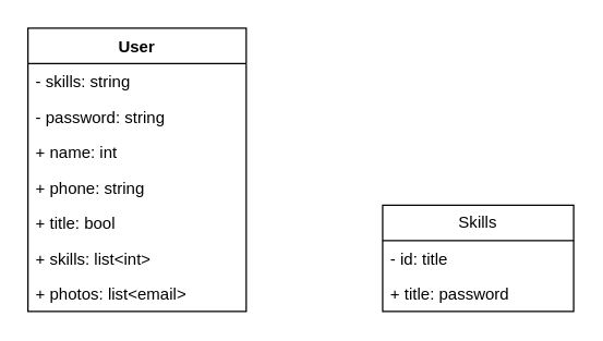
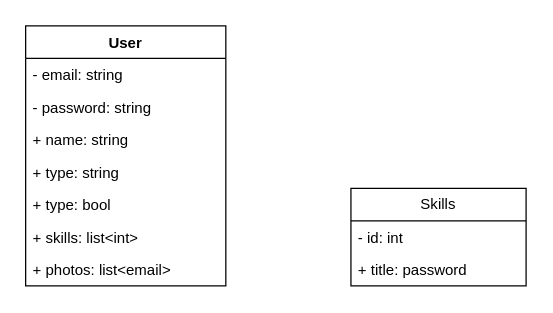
- <mxCell id="3" value="- skills: string" style="text;strokeColor=none;fillColor=none;align=left;verticalAlign=top;spacingLeft=4;spacingRight=4;overflow=hidden;rotatable=0;points=[[0,0.5],[1,0.5]];portConstraint=eastwest;whiteSpace=wrap;html=1;" vertex="1" parent="2"><mxGeometry y="26" width="160" height="26" as="geometry" /></mxCell>
+ <mxCell id="3" value="- email: string" style="text;strokeColor=none;fillColor=none;align=left;verticalAlign=top;spacingLeft=4;spacingRight=4;overflow=hidden;rotatable=0;points=[[0,0.5],[1,0.5]];portConstraint=eastwest;whiteSpace=wrap;html=1;" vertex="1" parent="2"><mxGeometry y="26" width="160" height="26" as="geometry" /></mxCell>
- <mxCell id="5" value="+ name: int" style="text;strokeColor=none;fillColor=none;align=left;verticalAlign=top;spacingLeft=4;spacingRight=4;overflow=hidden;rotatable=0;points=[[0,0.5],[1,0.5]];portConstraint=eastwest;whiteSpace=wrap;html=1;" vertex="1" parent="2"><mxGeometry y="78" width="160" height="26" as="geometry" /></mxCell>
+ <mxCell id="5" value="+ name: string" style="text;strokeColor=none;fillColor=none;align=left;verticalAlign=top;spacingLeft=4;spacingRight=4;overflow=hidden;rotatable=0;points=[[0,0.5],[1,0.5]];portConstraint=eastwest;whiteSpace=wrap;html=1;" vertex="1" parent="2"><mxGeometry y="78" width="160" height="26" as="geometry" /></mxCell>
- <mxCell id="6" value="+ phone: string" style="text;strokeColor=none;fillColor=none;align=left;verticalAlign=top;spacingLeft=4;spacingRight=4;overflow=hidden;rotatable=0;points=[[0,0.5],[1,0.5]];portConstraint=eastwest;whiteSpace=wrap;html=1;" vertex="1" parent="2"><mxGeometry y="104" width="160" height="26" as="geometry" /></mxCell>
+ <mxCell id="6" value="+ type: string" style="text;strokeColor=none;fillColor=none;align=left;verticalAlign=top;spacingLeft=4;spacingRight=4;overflow=hidden;rotatable=0;points=[[0,0.5],[1,0.5]];portConstraint=eastwest;whiteSpace=wrap;html=1;" vertex="1" parent="2"><mxGeometry y="104" width="160" height="26" as="geometry" /></mxCell>
- <mxCell id="7" value="+ title: bool" style="text;strokeColor=none;fillColor=none;align=left;verticalAlign=top;spacingLeft=4;spacingRight=4;overflow=hidden;rotatable=0;points=[[0,0.5],[1,0.5]];portConstraint=eastwest;whiteSpace=wrap;html=1;" vertex="1" parent="2"><mxGeometry y="130" width="160" height="26" as="geometry" /></mxCell>
+ <mxCell id="7" value="+ type: bool" style="text;strokeColor=none;fillColor=none;align=left;verticalAlign=top;spacingLeft=4;spacingRight=4;overflow=hidden;rotatable=0;points=[[0,0.5],[1,0.5]];portConstraint=eastwest;whiteSpace=wrap;html=1;" vertex="1" parent="2"><mxGeometry y="130" width="160" height="26" as="geometry" /></mxCell>
- <mxCell id="11" value="- id: title" style="text;strokeColor=none;fillColor=none;align=left;verticalAlign=top;spacingLeft=4;spacingRight=4;overflow=hidden;rotatable=0;points=[[0,0.5],[1,0.5]];portConstraint=eastwest;whiteSpace=wrap;html=1;" vertex="1" parent="10"><mxGeometry y="26" width="140" height="26" as="geometry" /></mxCell>
+ <mxCell id="11" value="- id: int" style="text;strokeColor=none;fillColor=none;align=left;verticalAlign=top;spacingLeft=4;spacingRight=4;overflow=hidden;rotatable=0;points=[[0,0.5],[1,0.5]];portConstraint=eastwest;whiteSpace=wrap;html=1;" vertex="1" parent="10"><mxGeometry y="26" width="140" height="26" as="geometry" /></mxCell>
